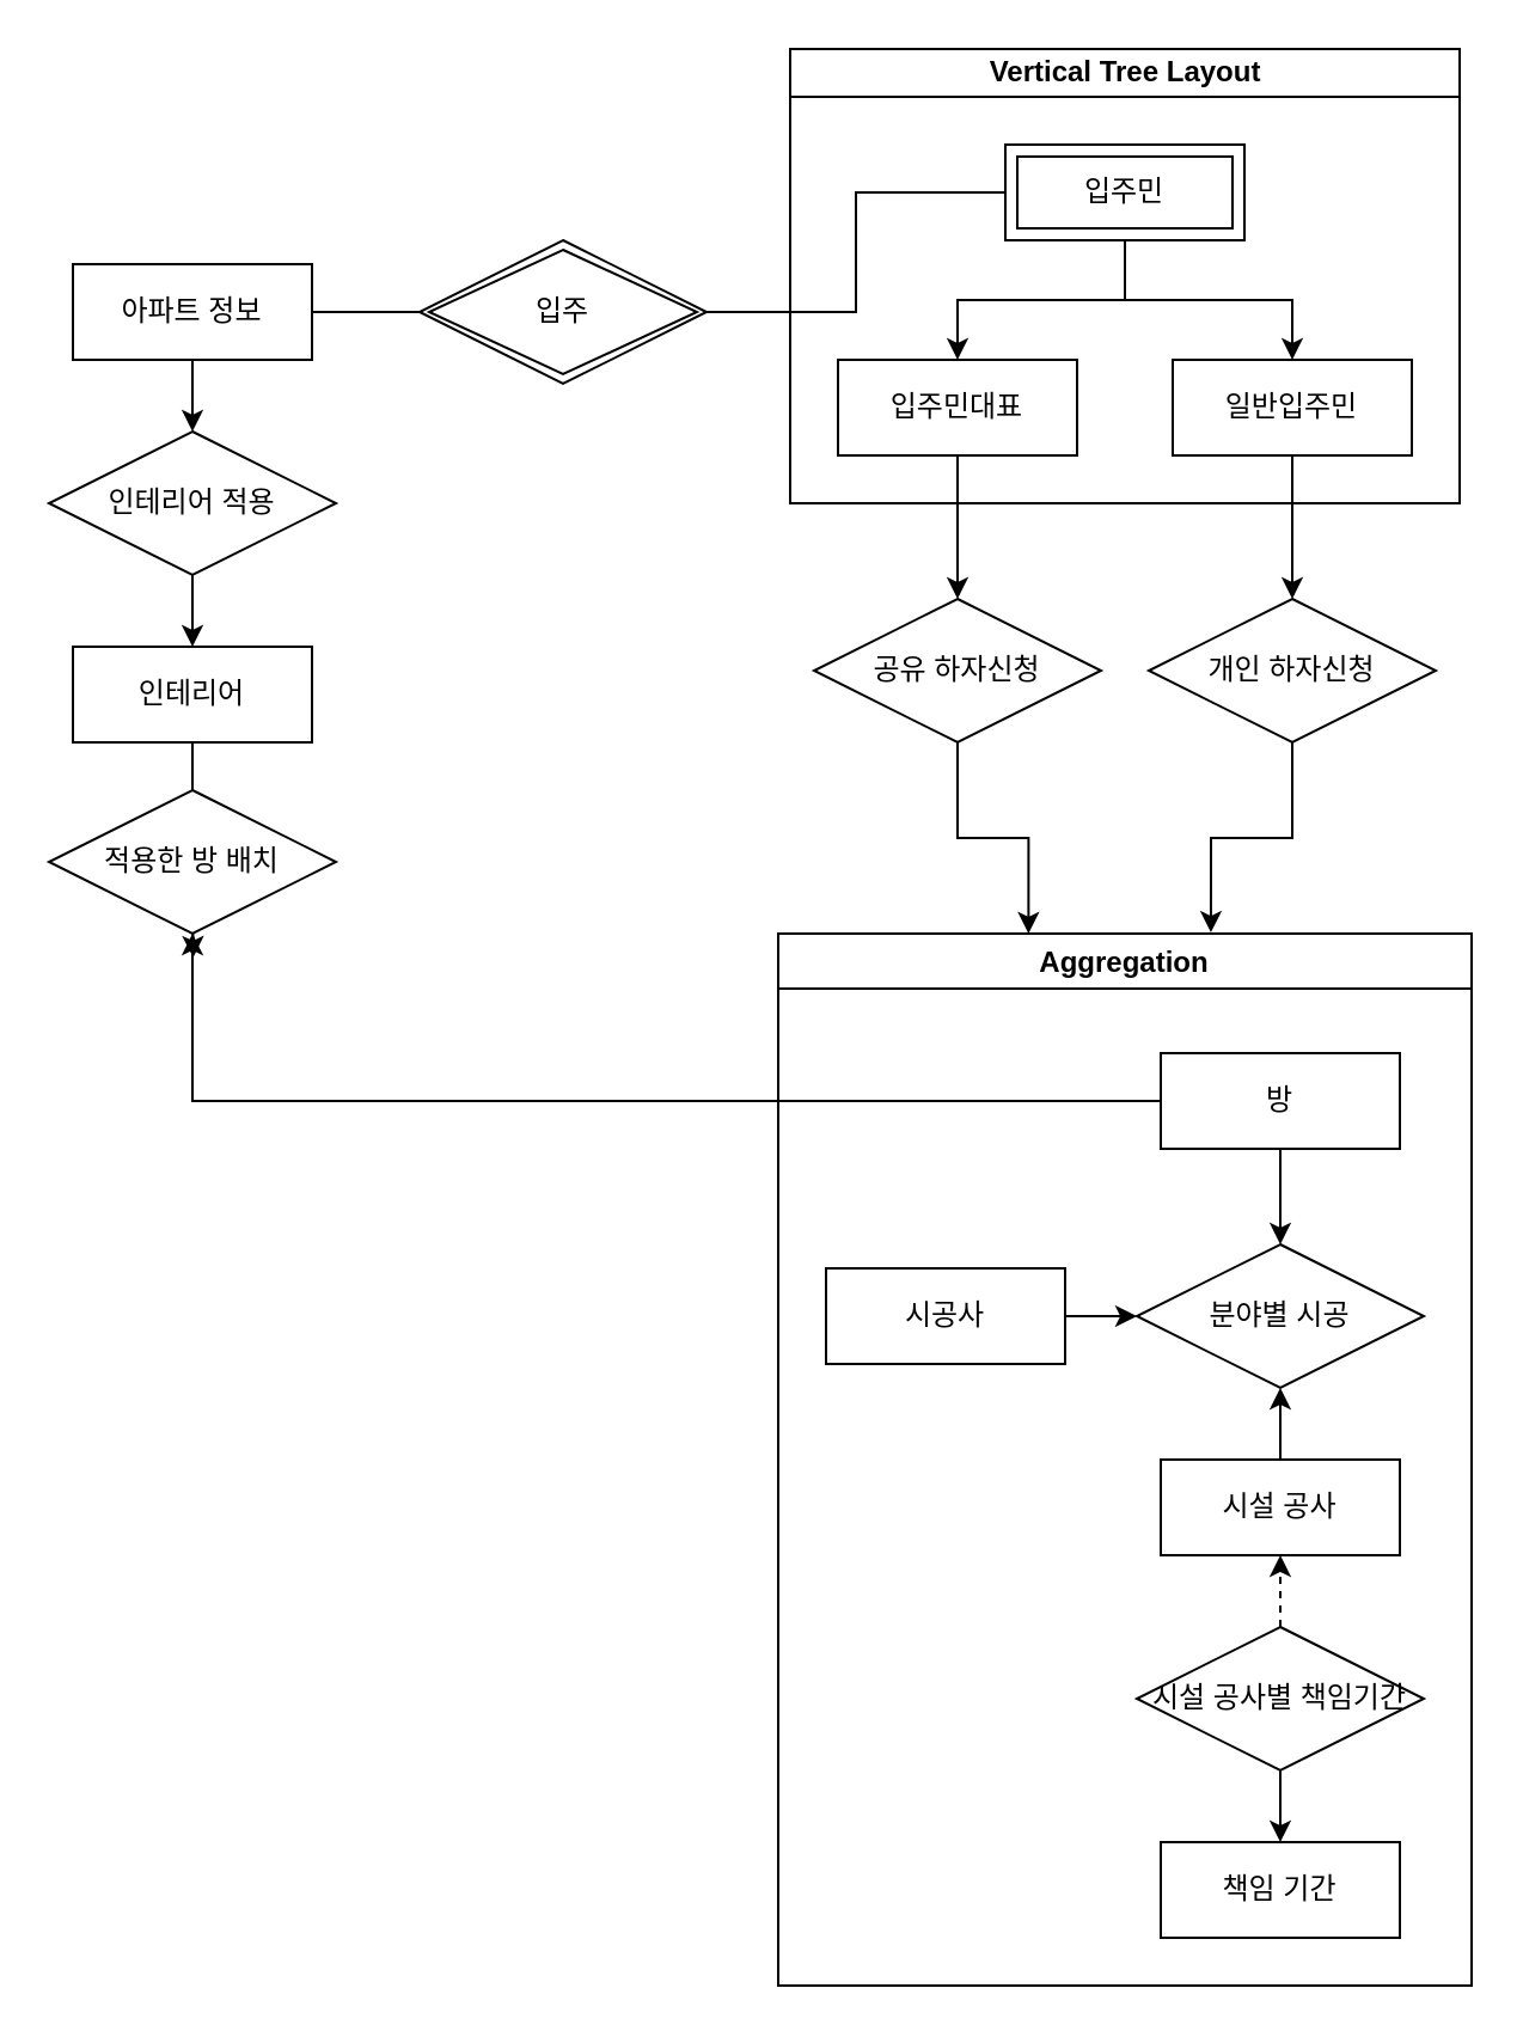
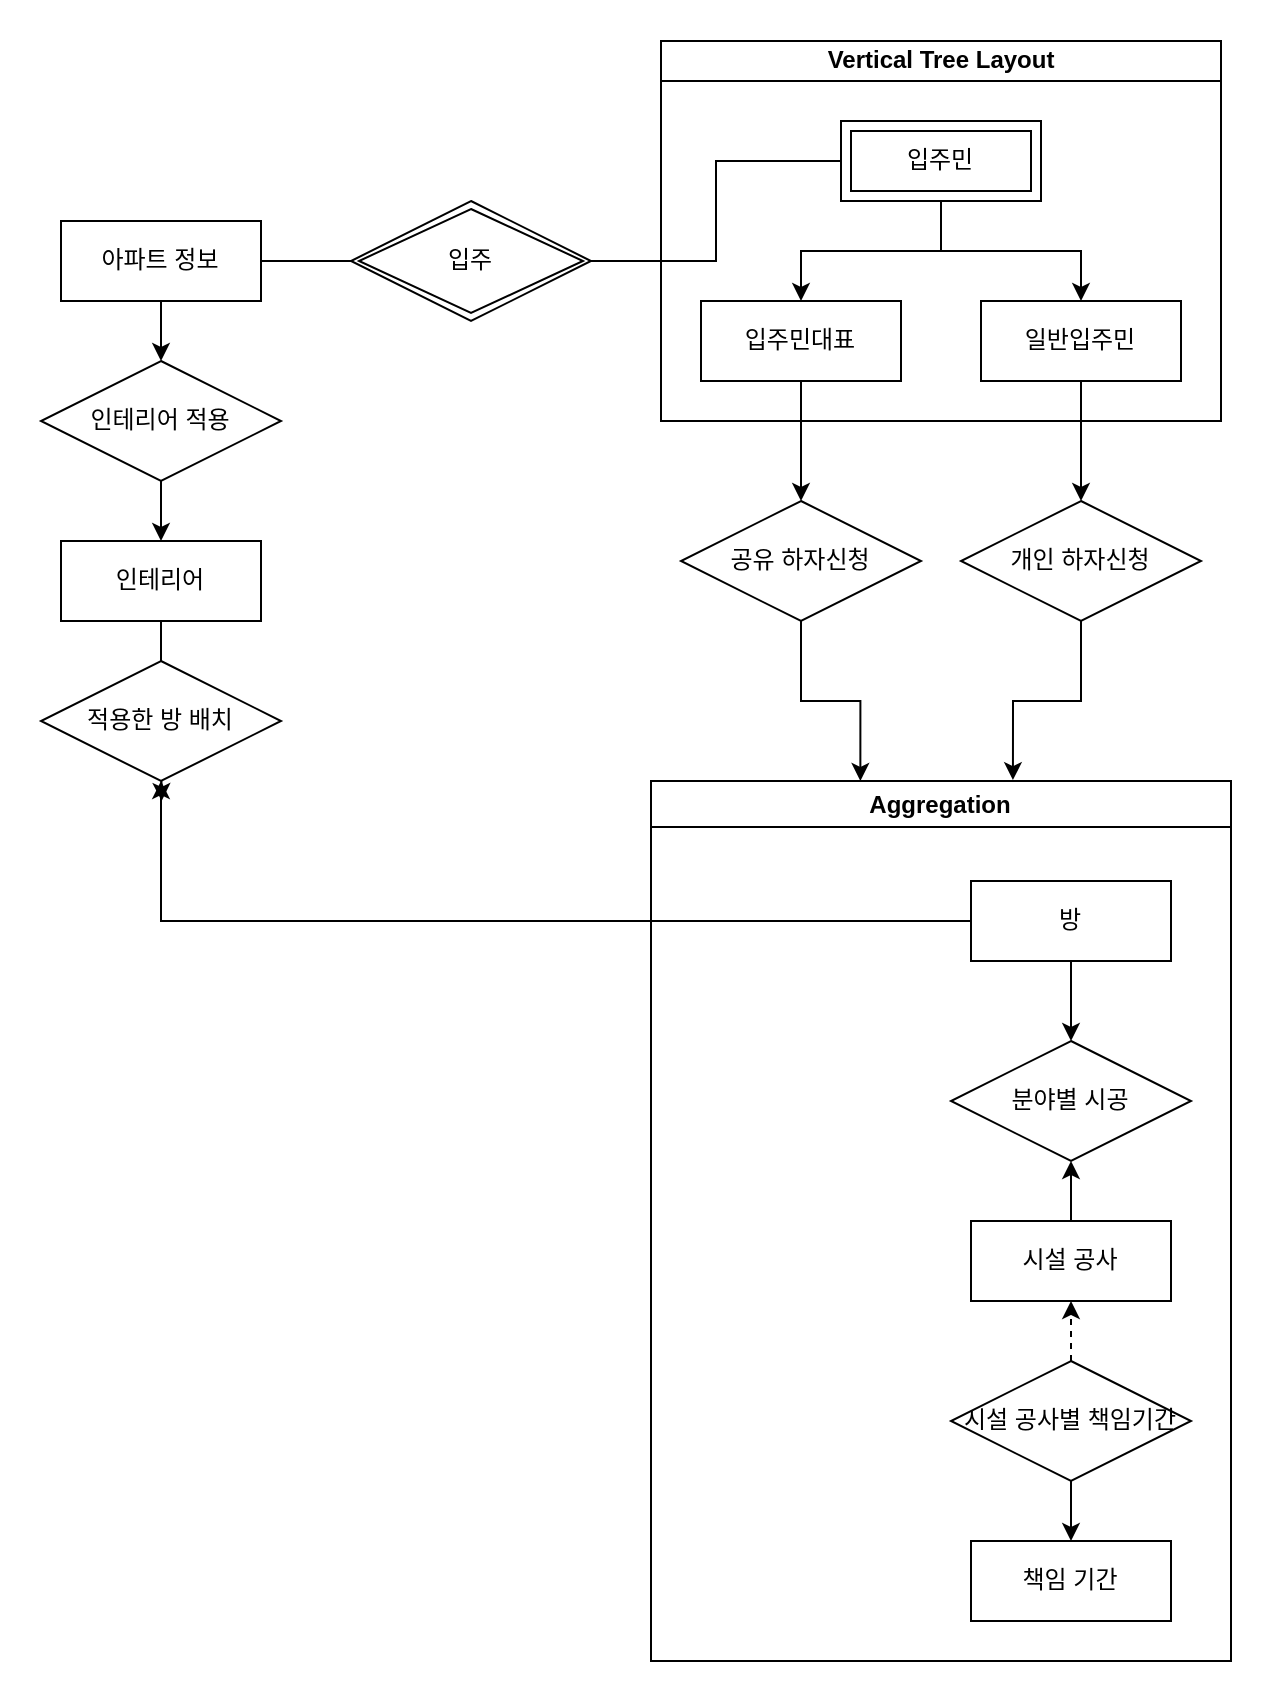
- <mxCell id="31" value="시공사" style="whiteSpace=wrap;html=1;align=center;rounded=0;shadow=0;glass=0;sketch=0;gradientColor=none;" vertex="1" parent="24"><mxGeometry x="20" y="140" width="100" height="40" as="geometry" /></mxCell>
- <mxCell id="30" style="edgeStyle=orthogonalEdgeStyle;rounded=0;orthogonalLoop=1;jettySize=auto;html=1;exitX=1;exitY=0.5;exitDx=0;exitDy=0;entryX=0;entryY=0.5;entryDx=0;entryDy=0;" edge="1" parent="24" source="31" target="27"><mxGeometry relative="1" as="geometry" /></mxCell>
